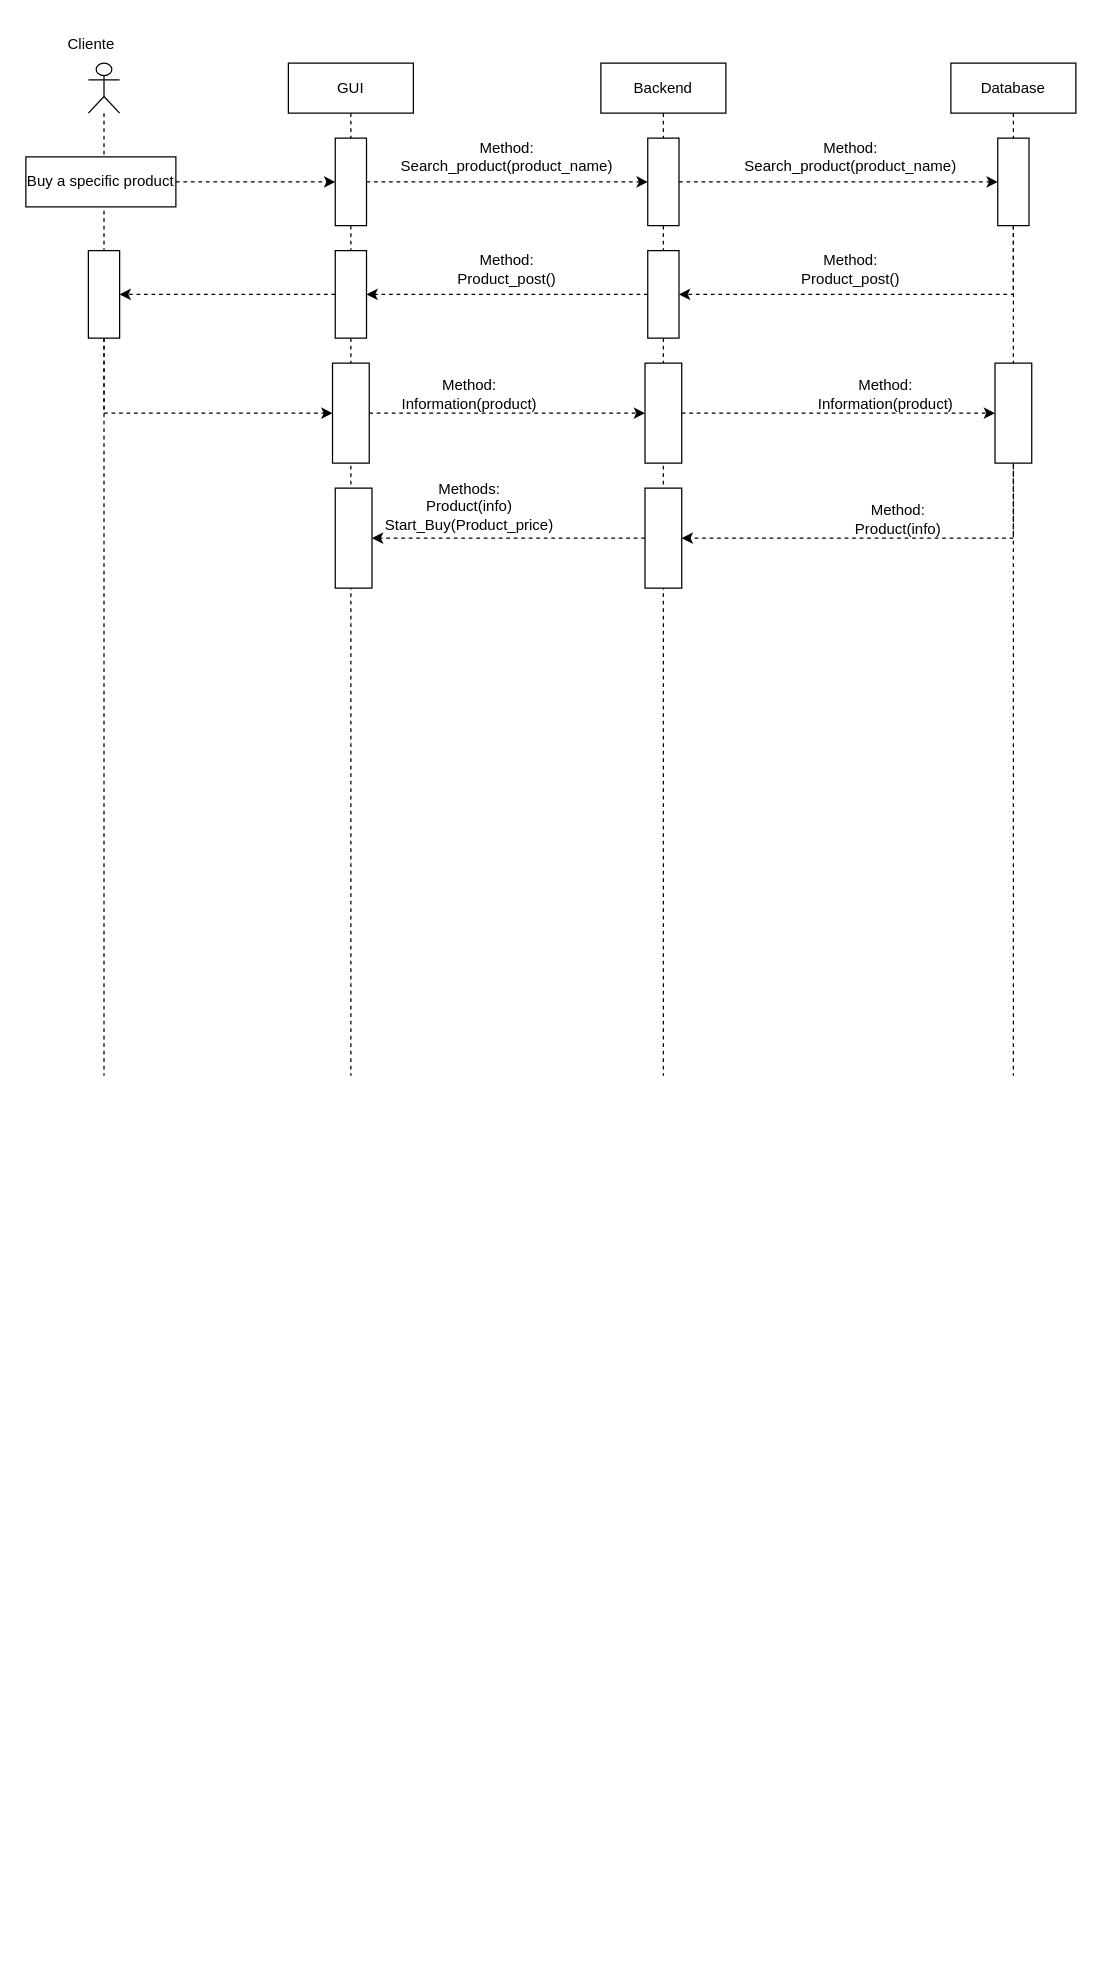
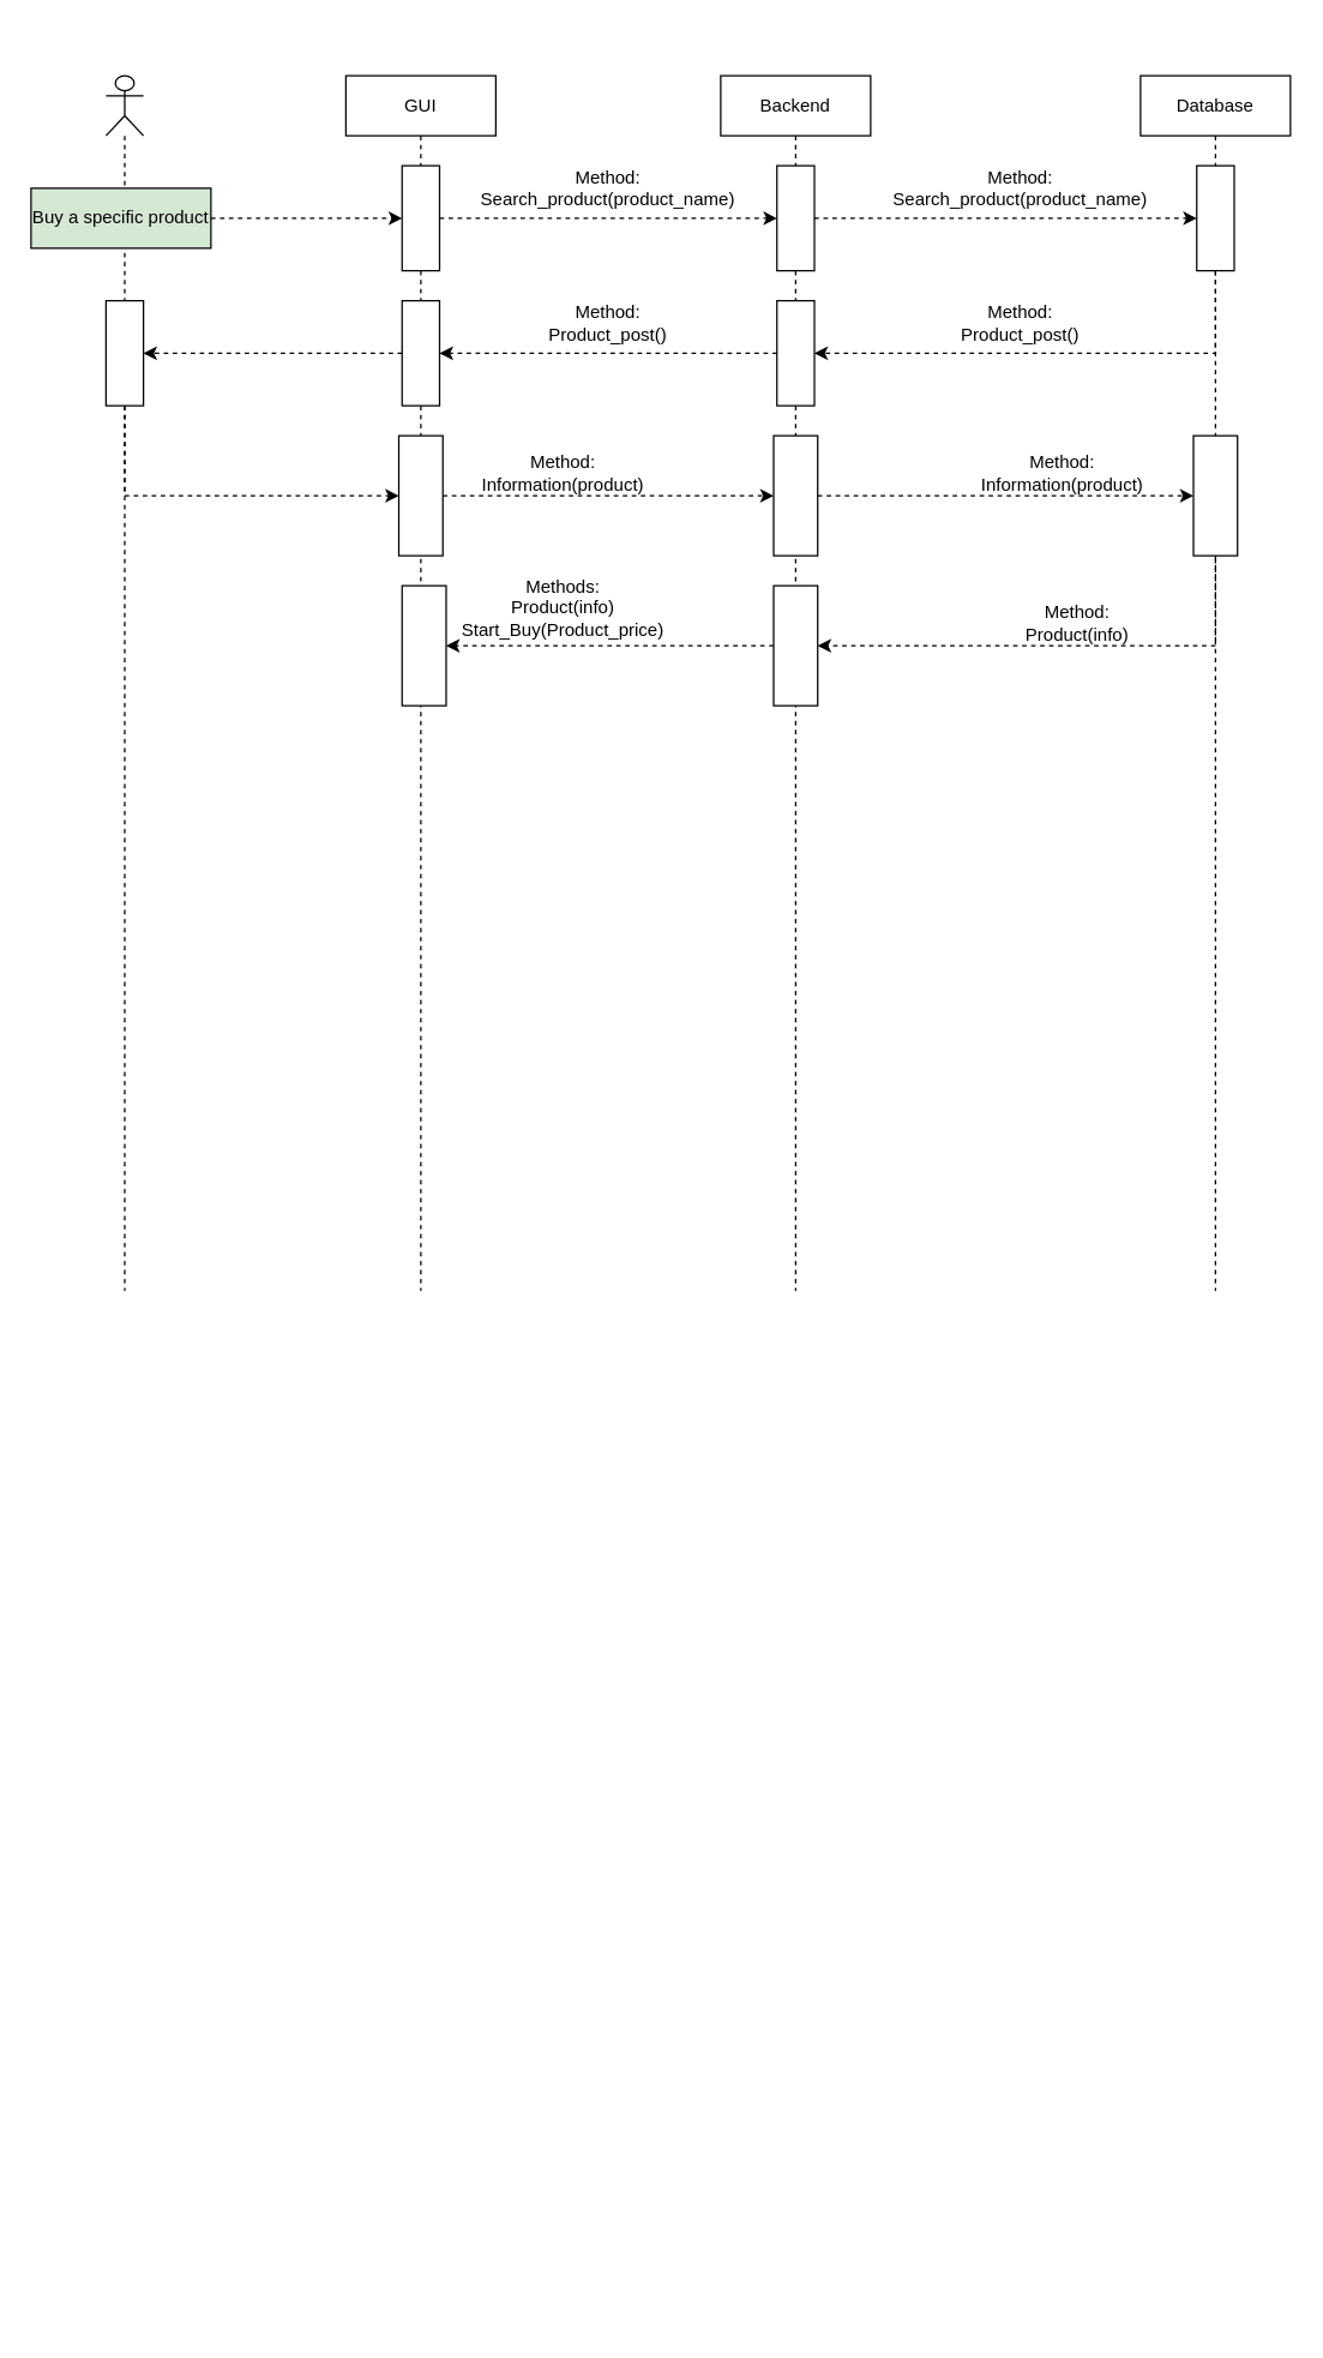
- <mxCell id="2" value="Cliente&lt;span style=&quot;white-space: pre;&quot;&gt;&#09;&lt;/span&gt;" style="text;html=1;align=center;verticalAlign=middle;resizable=0;points=[];autosize=1;strokeColor=none;fillColor=none;labelBackgroundColor=none;" parent="1" vertex="1"><mxGeometry x="40" y="20" width="80" height="30" as="geometry" /></mxCell>
- <mxCell id="22" value="Buy a specific product" style="whiteSpace=wrap;html=1;labelBackgroundColor=none;" parent="1" vertex="1"><mxGeometry x="20" y="125" width="120" height="40" as="geometry" /></mxCell>
+ <mxCell id="22" value="Buy a specific product" style="whiteSpace=wrap;html=1;labelBackgroundColor=none;fillColor=#d5e8d4;" parent="1" vertex="1"><mxGeometry x="20" y="125" width="120" height="40" as="geometry" /></mxCell>
